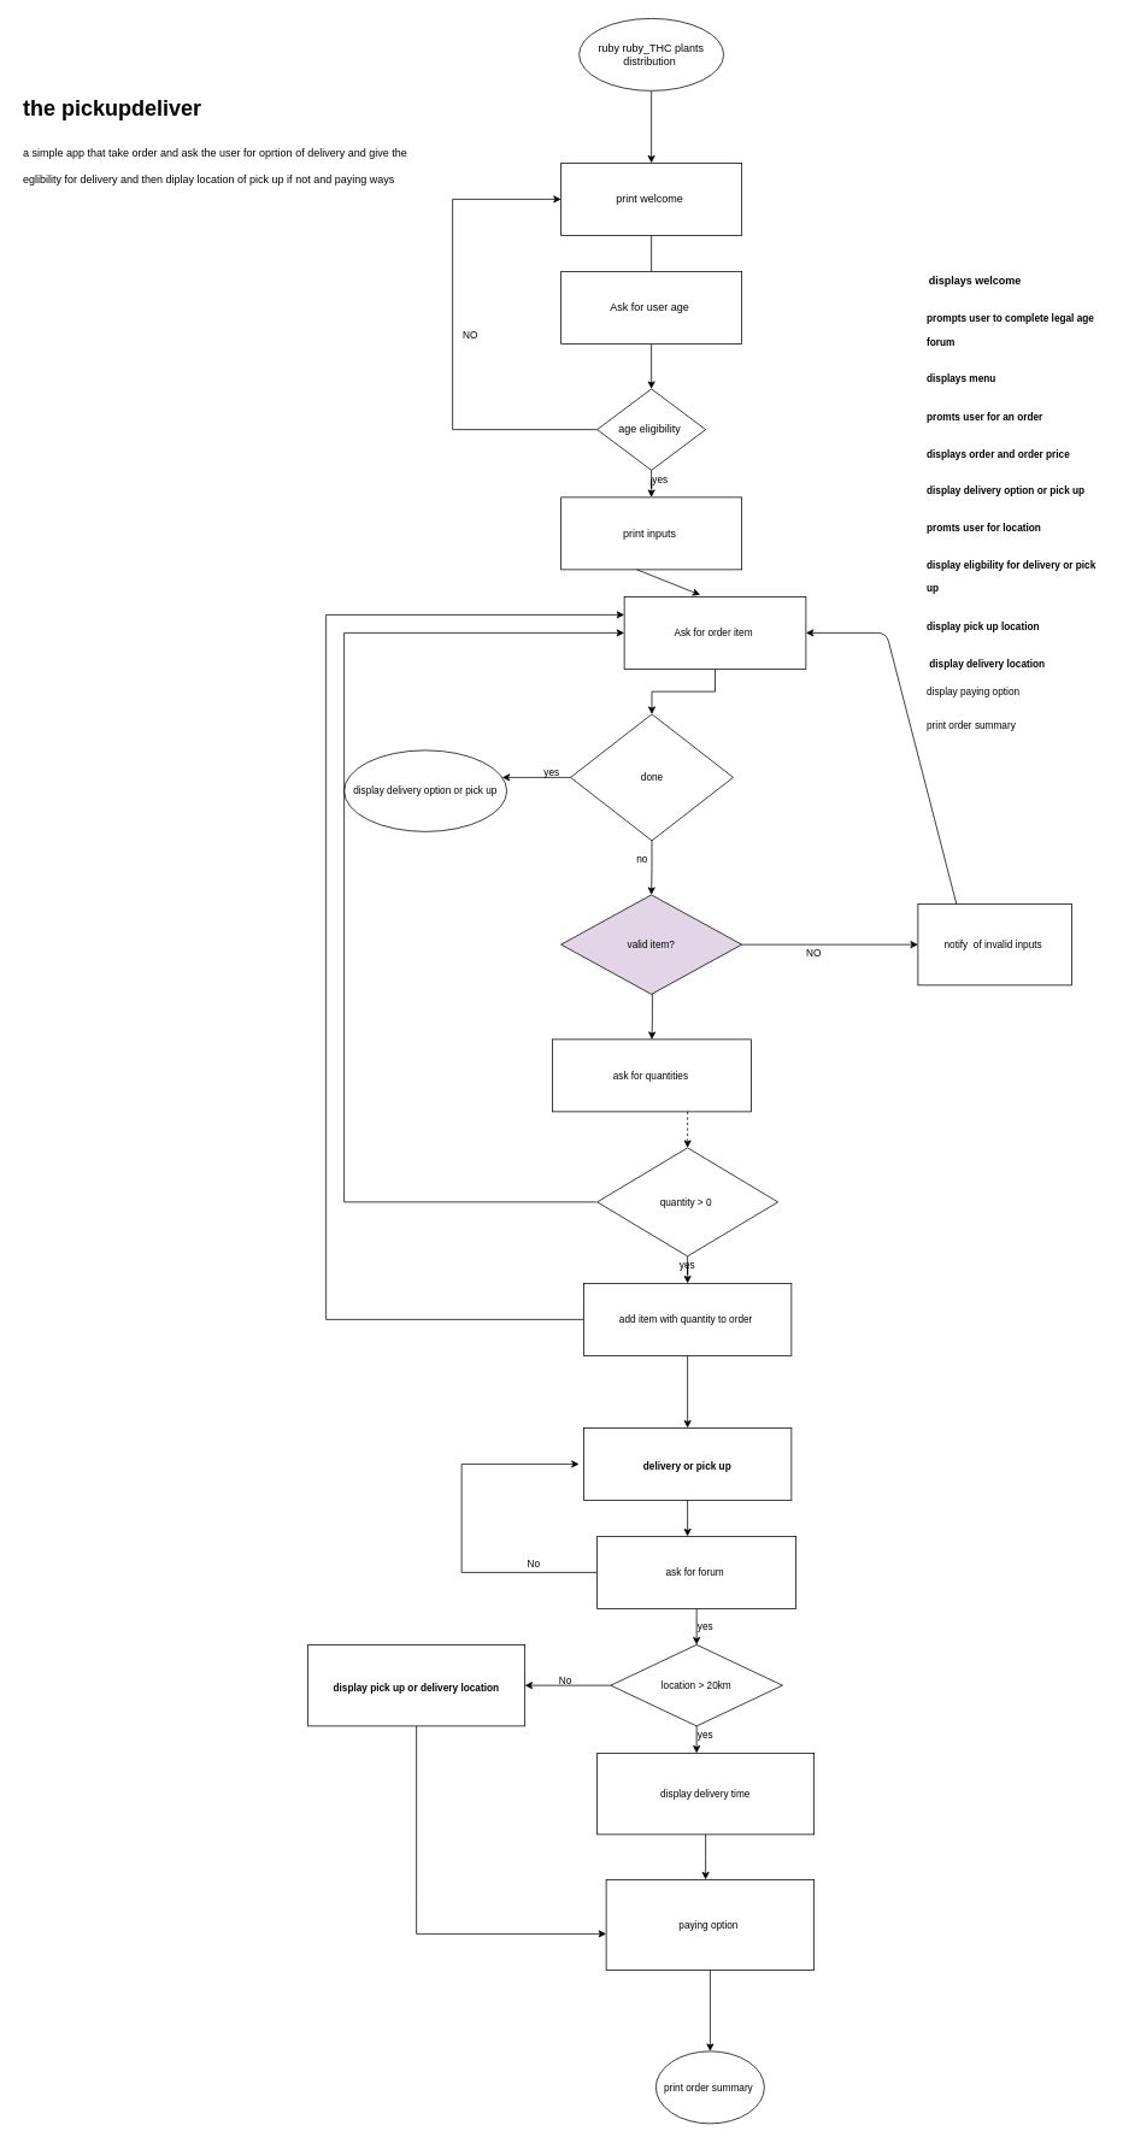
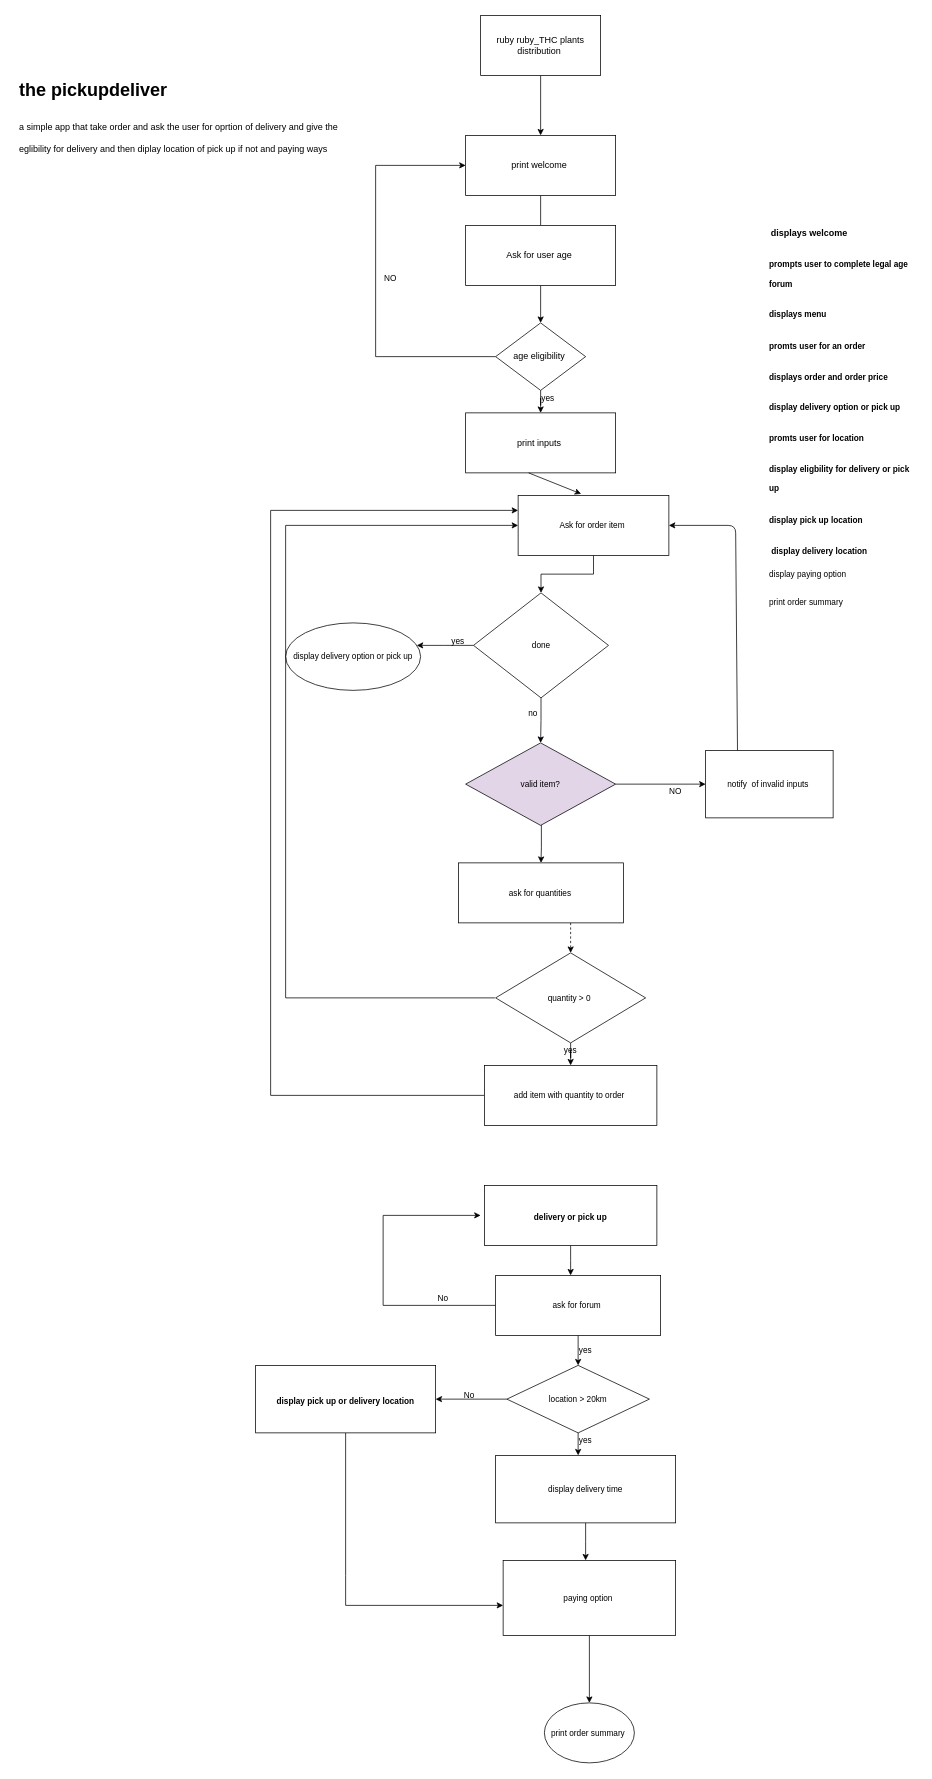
- <mxCell id="4" value="ruby ruby_THC plants distribution&amp;nbsp;" style="ellipse;whiteSpace=wrap;html=1;" vertex="1" parent="1"><mxGeometry x="640" y="20" width="160" height="80" as="geometry" /></mxCell>
+ <mxCell id="4" value="ruby ruby_THC plants distribution&amp;nbsp;" style="whiteSpace=wrap;html=1;rounded=0;" vertex="1" parent="1"><mxGeometry x="640" y="20" width="160" height="80" as="geometry" /></mxCell>
- <mxCell id="14" value="notify&amp;nbsp; of invalid inputs&amp;nbsp;" style="whiteSpace=wrap;html=1;rounded=0;fontSize=11;" vertex="1" parent="1"><mxGeometry x="1015" y="1000" width="170" height="90" as="geometry" /></mxCell>
+ <mxCell id="14" value="notify&amp;nbsp; of invalid inputs&amp;nbsp;" style="whiteSpace=wrap;html=1;rounded=0;fontSize=11;" vertex="1" parent="1"><mxGeometry x="940" y="1000" width="170" height="90" as="geometry" /></mxCell>
- <mxCell id="30" value="" style="edgeStyle=orthogonalEdgeStyle;rounded=0;orthogonalLoop=1;jettySize=auto;html=1;fontSize=11;" edge="1" parent="1" source="31" target="41"><mxGeometry relative="1" as="geometry" /></mxCell>
